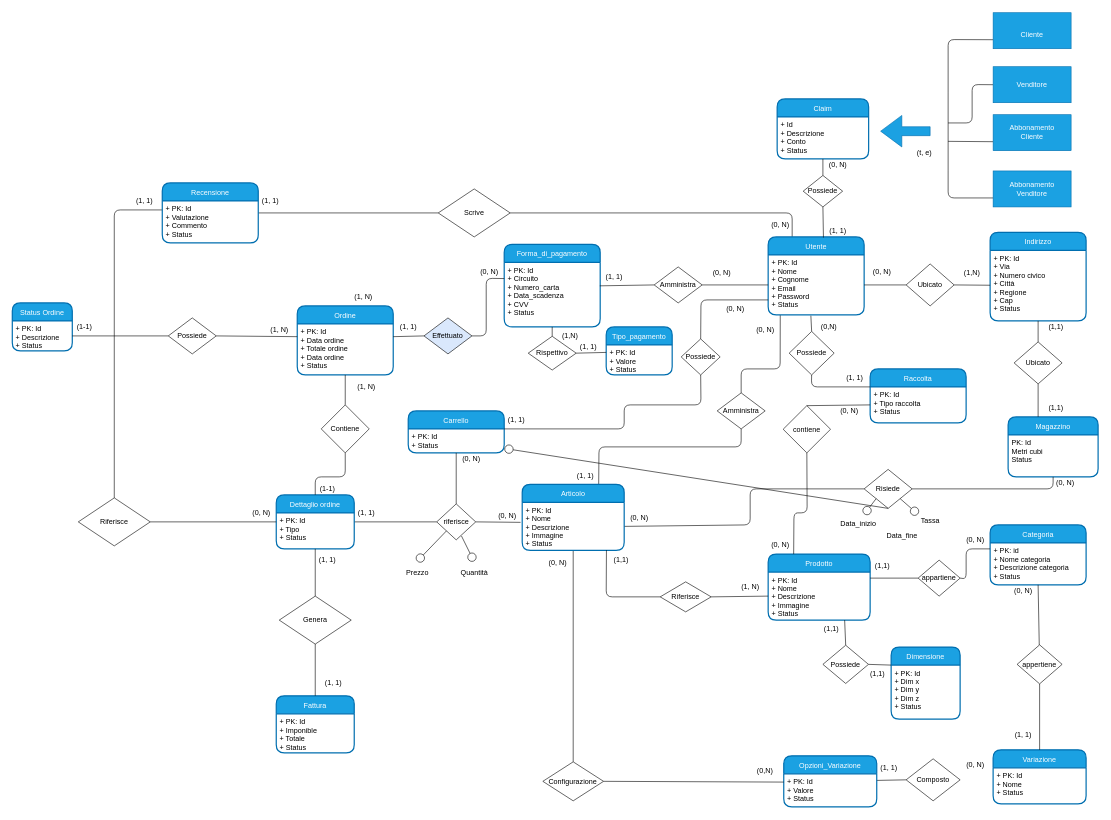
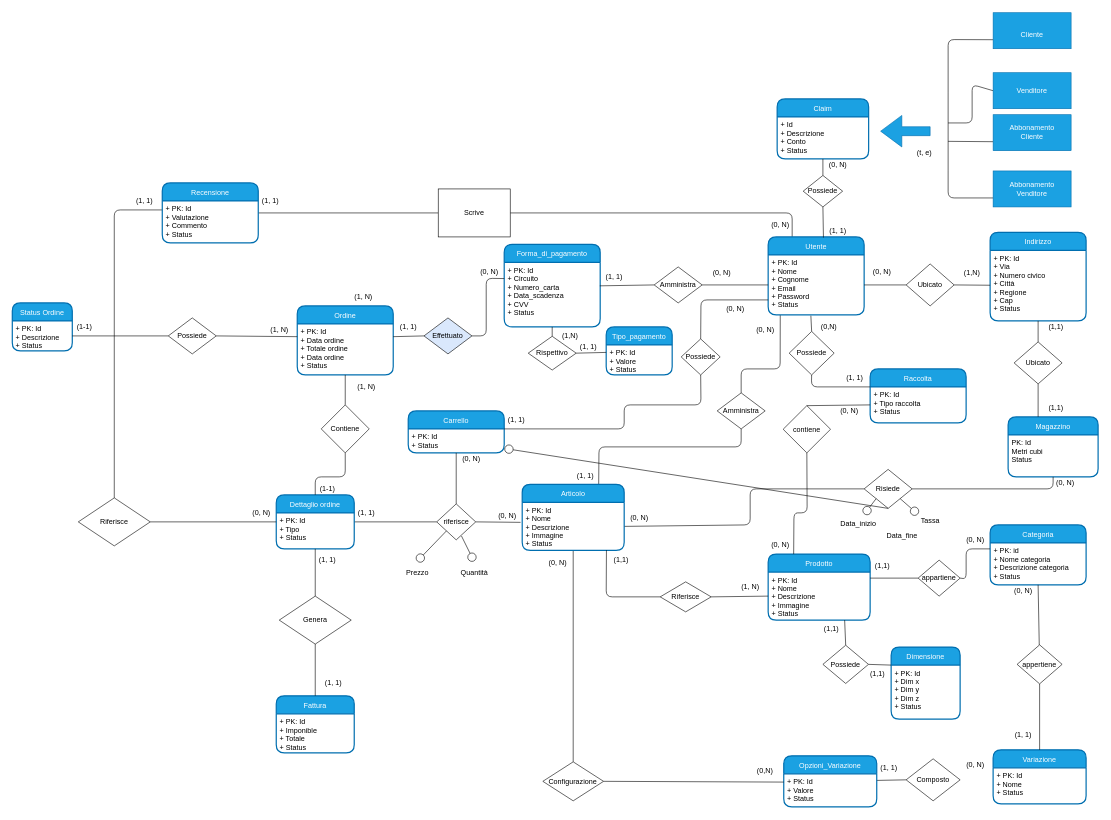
- <mxCell id="140" value="Venditore" style="whiteSpace=wrap;html=1;fillColor=#1ba1e2;fontColor=#ffffff;strokeColor=#006EAF;fontSize=12;" parent="1" vertex="1"><mxGeometry x="1655" y="110.25" width="130" height="60" as="geometry" /></mxCell>
+ <mxCell id="140" value="Venditore" style="whiteSpace=wrap;html=1;fillColor=#1ba1e2;fontColor=#ffffff;strokeColor=#006EAF;fontSize=12;" parent="1" vertex="1"><mxGeometry x="1655" y="120.25" width="130" height="60" as="geometry" /></mxCell>
- <mxCell id="113" value="Scrive" style="rhombus;whiteSpace=wrap;html=1;fontSize=12;" parent="1" vertex="1"><mxGeometry x="730" y="314" width="120" height="80" as="geometry" /></mxCell>
+ <mxCell id="113" value="Scrive" style="whiteSpace=wrap;html=1;fontSize=12;rounded=0;" parent="1" vertex="1"><mxGeometry x="730" y="314" width="120" height="80" as="geometry" /></mxCell>
